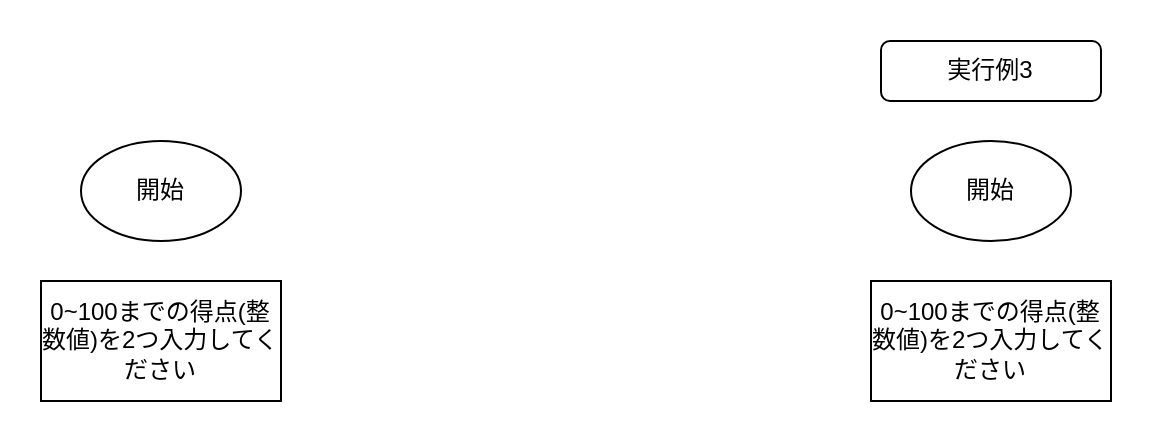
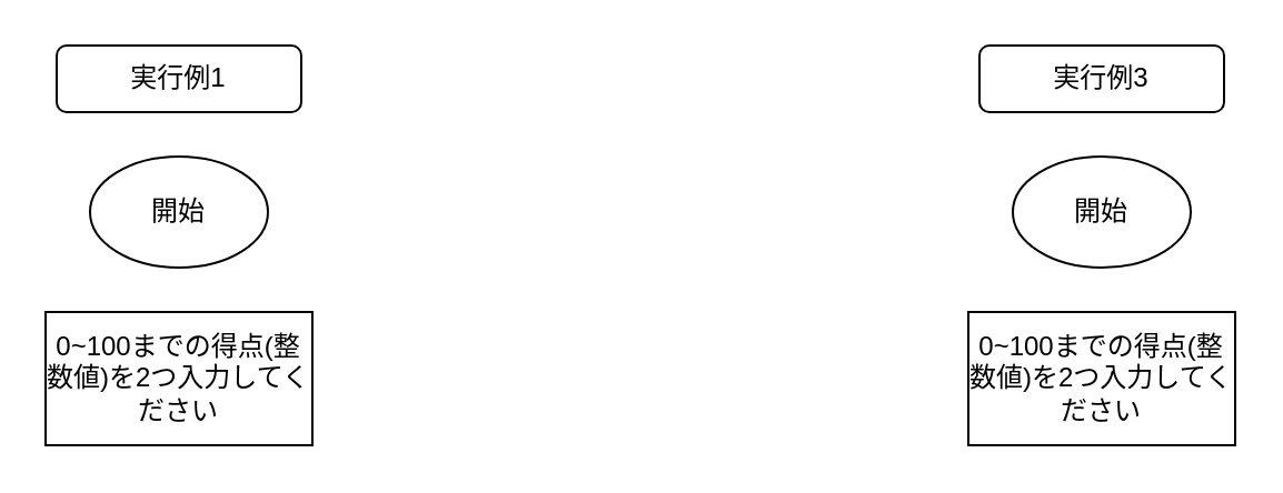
+ <mxCell id="3" value="実行例1" style="rounded=1;whiteSpace=wrap;html=1;" vertex="1" parent="1"><mxGeometry x="25" y="20" width="110" height="30" as="geometry" /></mxCell>
